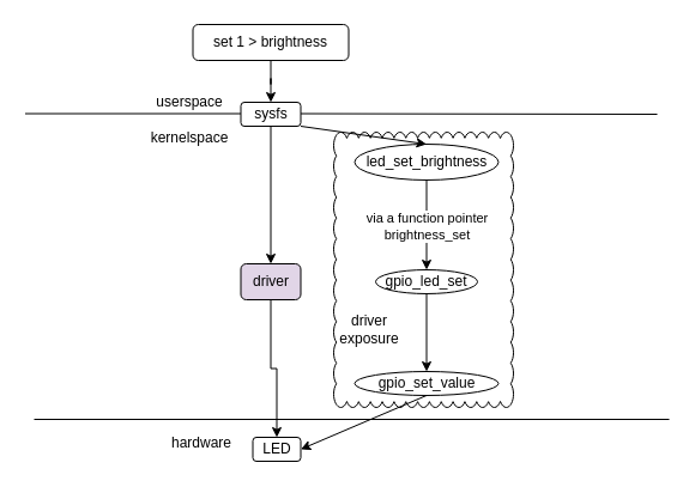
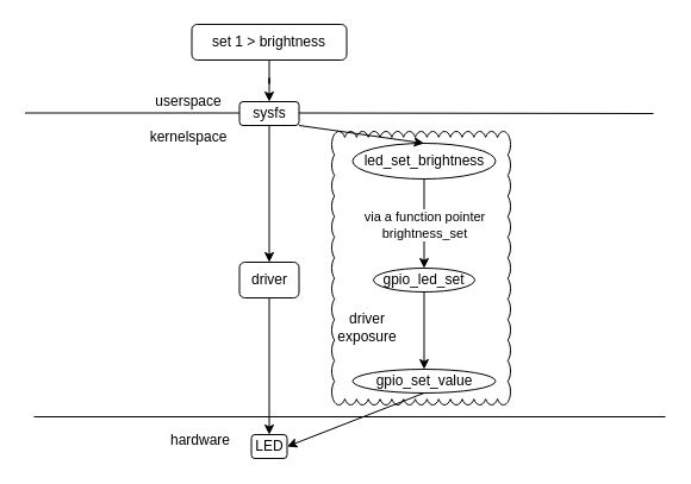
- <mxCell id="11" value="driver" style="rounded=1;whiteSpace=wrap;html=1;fillColor=#e1d5e7;" parent="1" vertex="1"><mxGeometry x="200.5" y="220" width="50" height="30" as="geometry" /></mxCell>
+ <mxCell id="11" value="driver" style="rounded=1;whiteSpace=wrap;html=1;" parent="1" vertex="1"><mxGeometry x="200.5" y="220" width="50" height="30" as="geometry" /></mxCell>
- <mxCell id="12" value="LED" style="rounded=1;whiteSpace=wrap;html=1;" parent="1" vertex="1"><mxGeometry x="210.5" y="365" width="40" height="20" as="geometry" /></mxCell>
+ <mxCell id="12" value="LED" style="rounded=1;whiteSpace=wrap;html=1;" parent="1" vertex="1"><mxGeometry x="210.5" y="365" width="30" height="20" as="geometry" /></mxCell>
